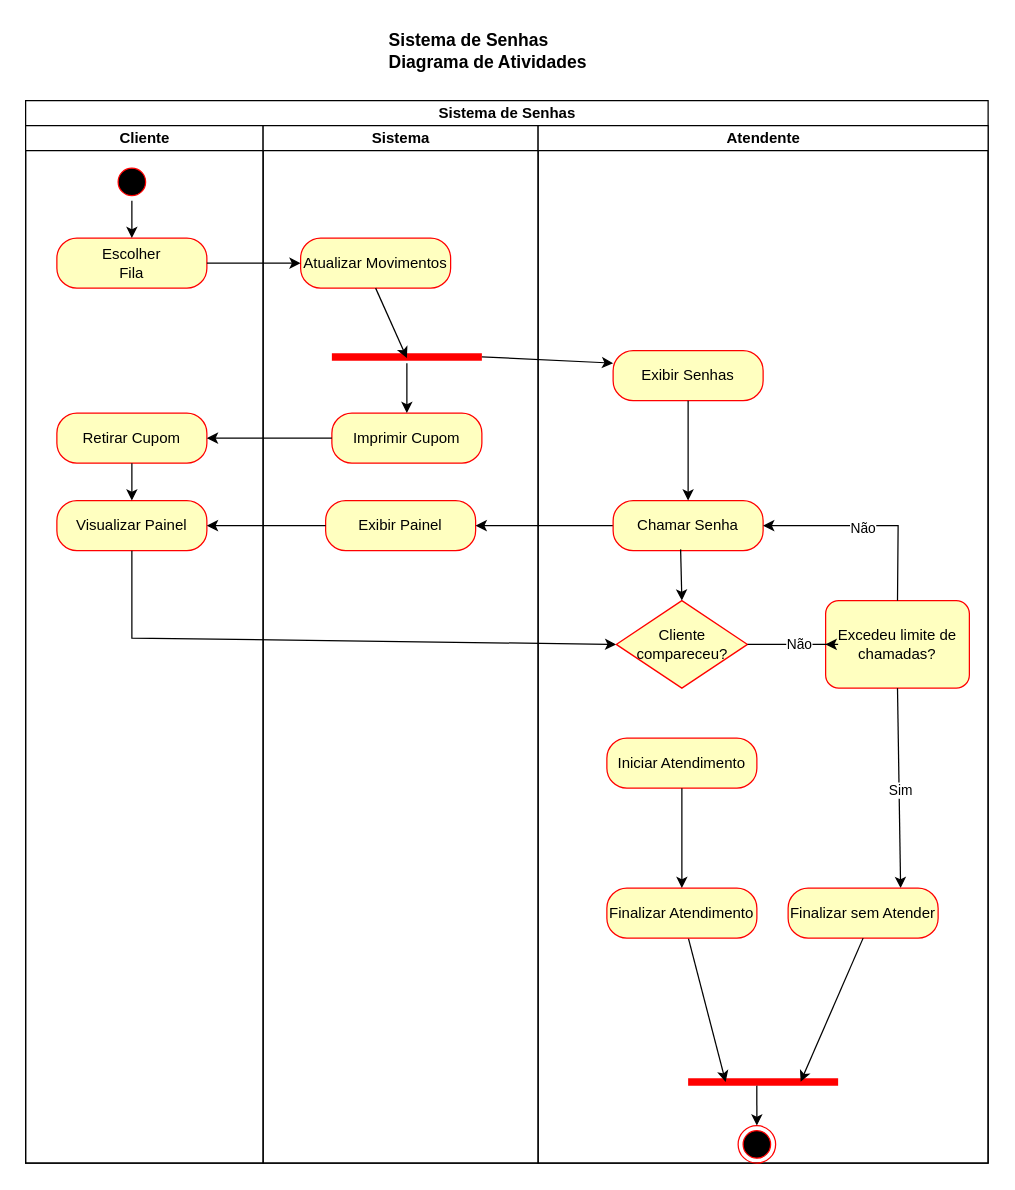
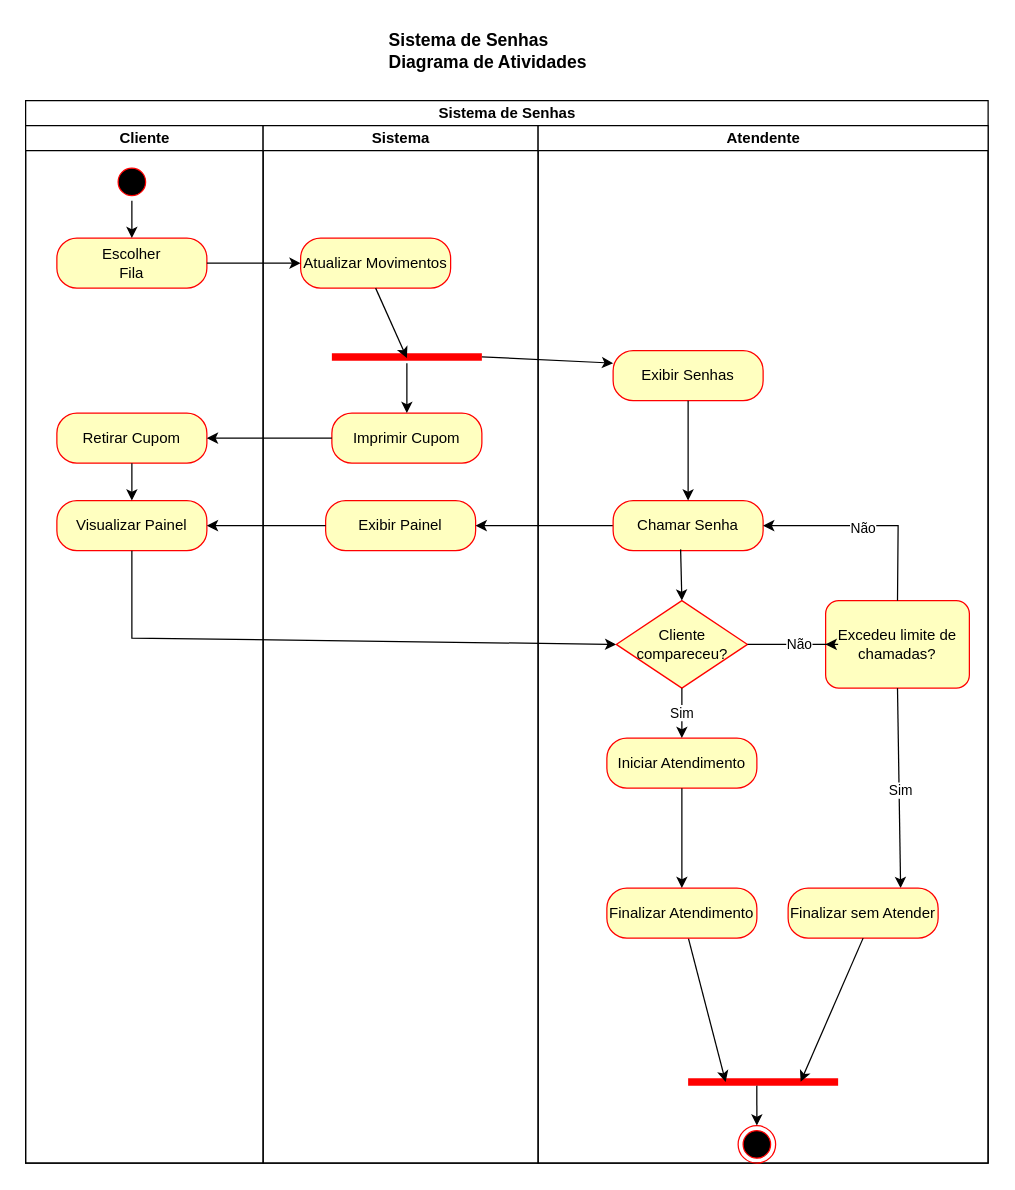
+ <mxCell id="27" value="Sim" style="edgeStyle=none;rounded=0;orthogonalLoop=1;jettySize=auto;html=1;entryX=0.5;entryY=0;entryDx=0;entryDy=0;" edge="1" parent="23" source="25" target="26"><mxGeometry relative="1" as="geometry"><mxPoint x="115" y="520" as="targetPoint" /></mxGeometry></mxCell>
